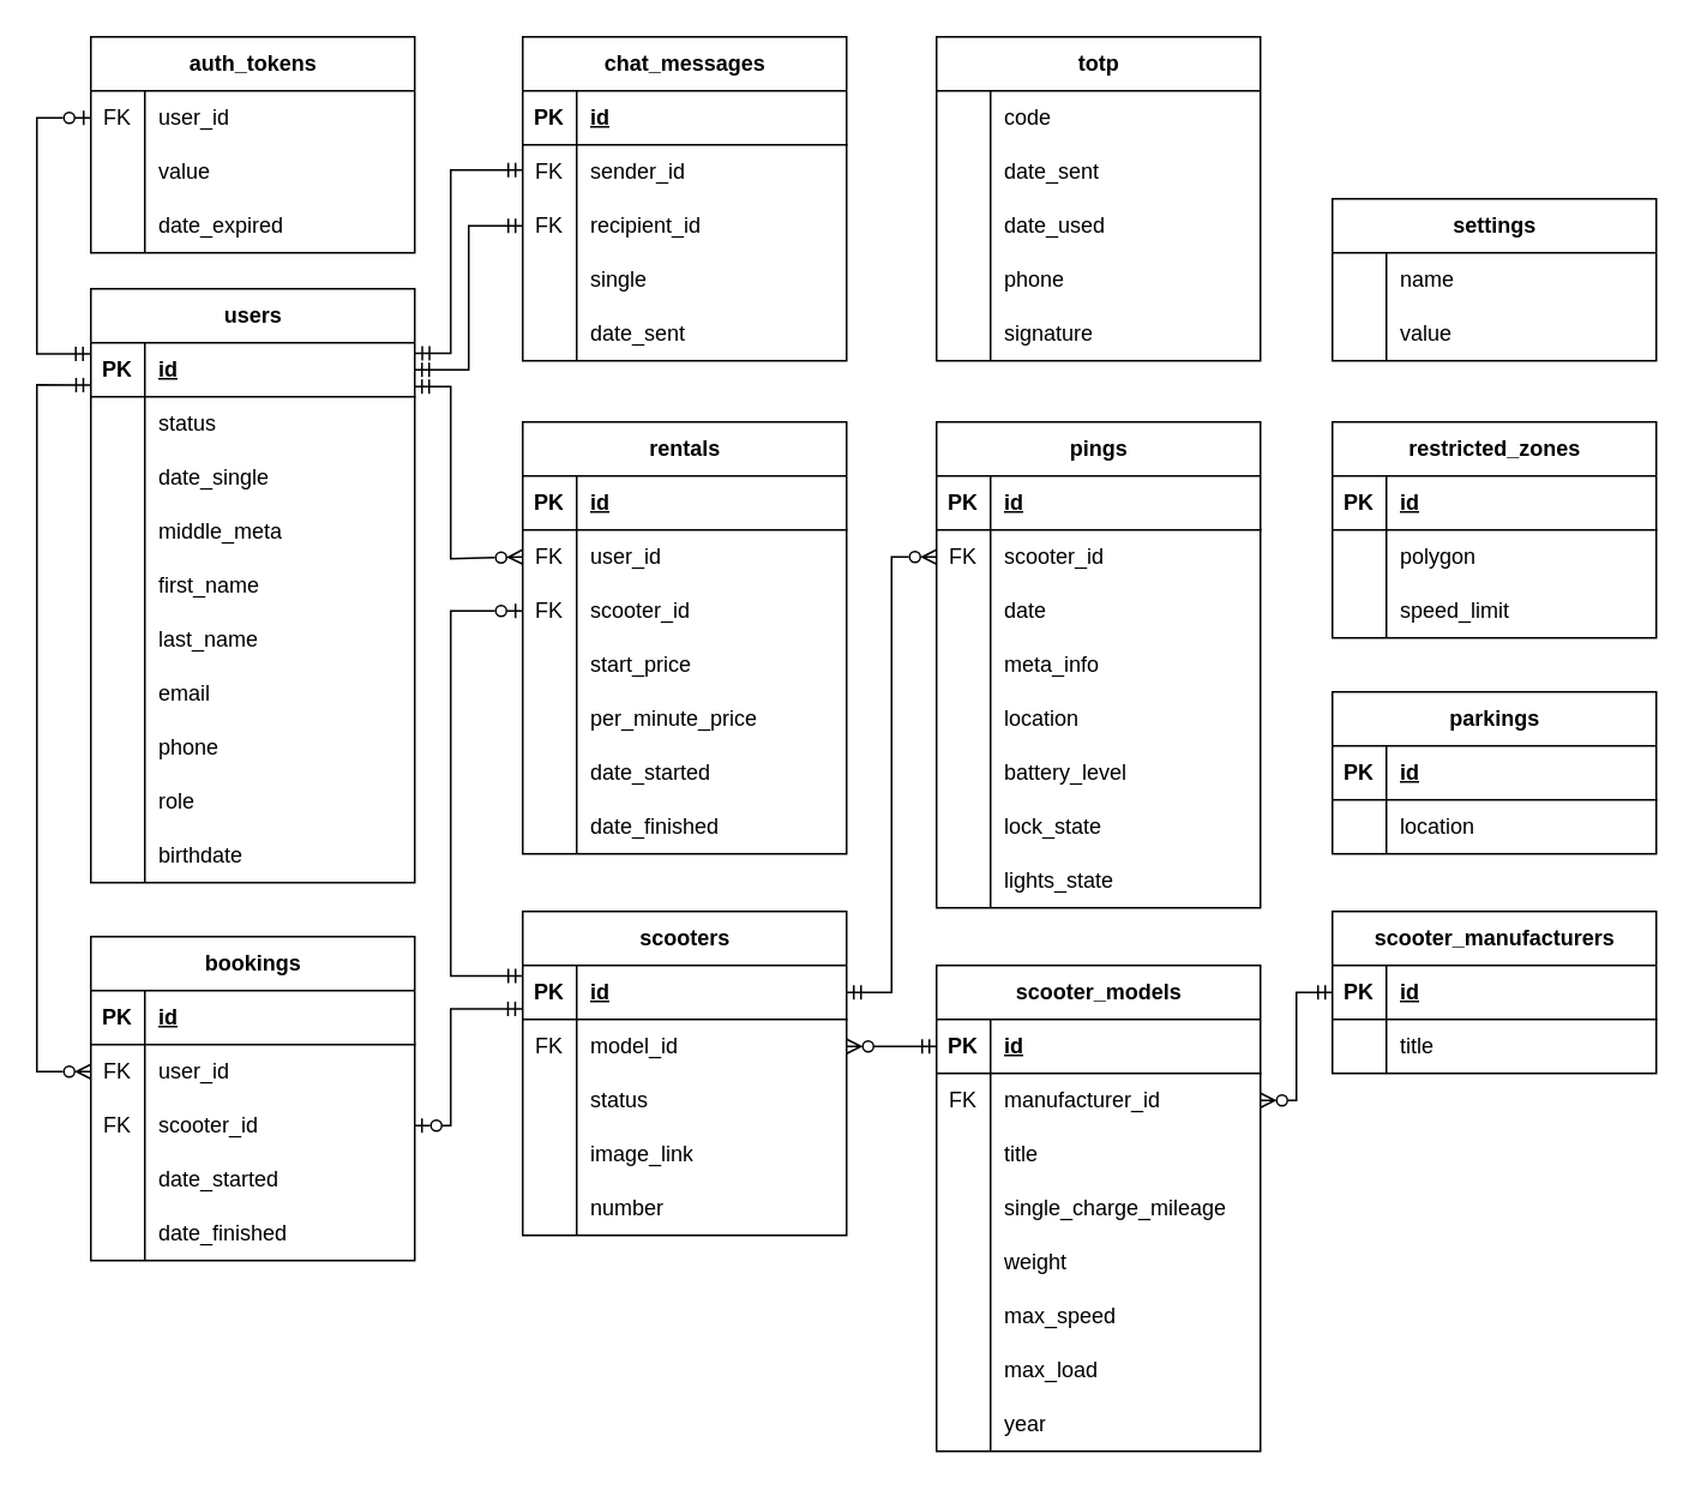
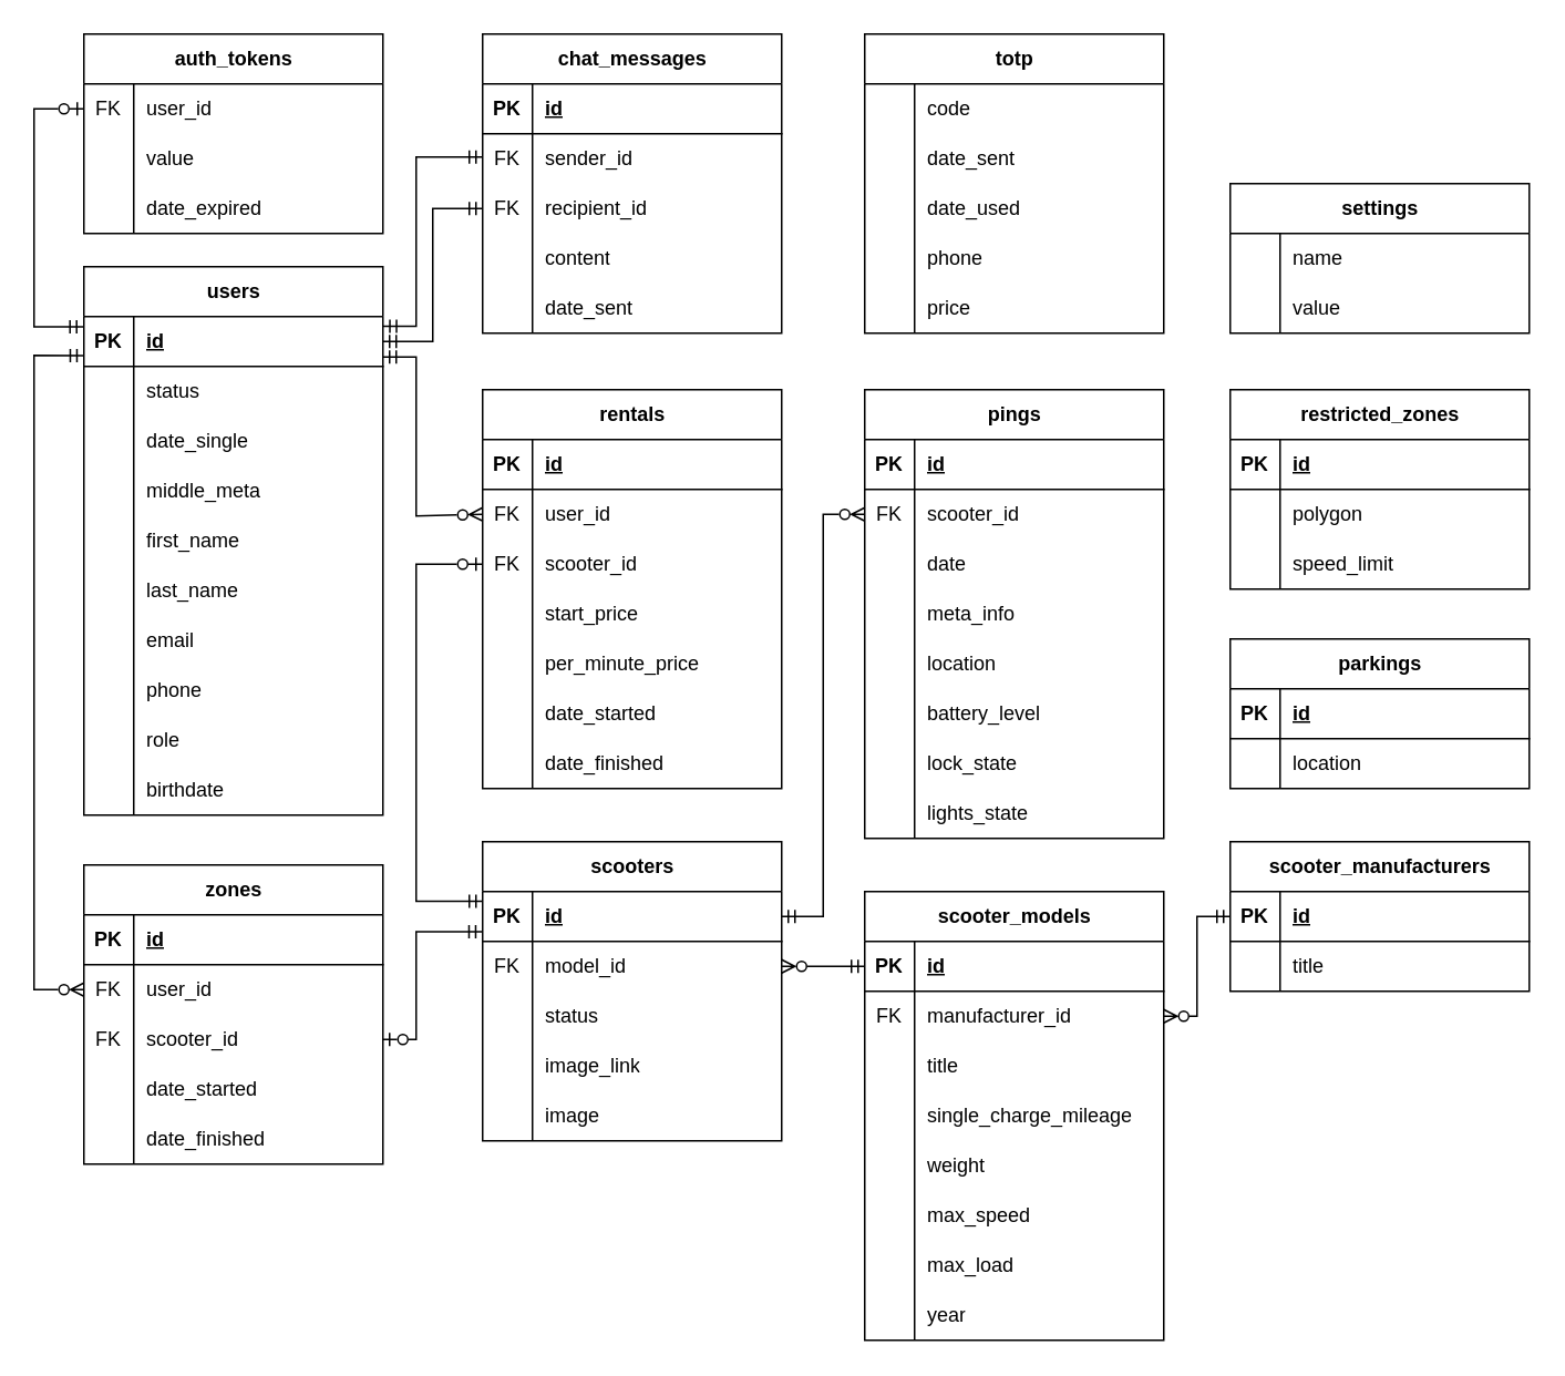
- <mxCell id="185" value="single" style="shape=partialRectangle;connectable=0;fillColor=none;top=0;left=0;bottom=0;right=0;align=left;spacingLeft=6;overflow=hidden;whiteSpace=wrap;html=1;" parent="183" vertex="1"><mxGeometry x="30" width="150" height="30" as="geometry"><mxRectangle width="150" height="30" as="alternateBounds" /></mxGeometry></mxCell>
+ <mxCell id="185" value="content" style="shape=partialRectangle;connectable=0;fillColor=none;top=0;left=0;bottom=0;right=0;align=left;spacingLeft=6;overflow=hidden;whiteSpace=wrap;html=1;" parent="183" vertex="1"><mxGeometry x="30" width="150" height="30" as="geometry"><mxRectangle width="150" height="30" as="alternateBounds" /></mxGeometry></mxCell>
- <mxCell id="218" value="signature" style="shape=partialRectangle;connectable=0;fillColor=none;top=0;left=0;bottom=0;right=0;align=left;spacingLeft=6;overflow=hidden;whiteSpace=wrap;html=1;" parent="216" vertex="1"><mxGeometry x="30" width="150" height="30" as="geometry"><mxRectangle width="150" height="30" as="alternateBounds" /></mxGeometry></mxCell>
+ <mxCell id="218" value="price" style="shape=partialRectangle;connectable=0;fillColor=none;top=0;left=0;bottom=0;right=0;align=left;spacingLeft=6;overflow=hidden;whiteSpace=wrap;html=1;" parent="216" vertex="1"><mxGeometry x="30" width="150" height="30" as="geometry"><mxRectangle width="150" height="30" as="alternateBounds" /></mxGeometry></mxCell>
- <mxCell id="89" value="bookings" style="shape=table;startSize=30;container=1;collapsible=1;childLayout=tableLayout;fixedRows=1;rowLines=0;fontStyle=1;align=center;resizeLast=1;html=1;" parent="1" vertex="1"><mxGeometry x="50" y="520" width="180" height="180" as="geometry" /></mxCell>
+ <mxCell id="89" value="zones" style="shape=table;startSize=30;container=1;collapsible=1;childLayout=tableLayout;fixedRows=1;rowLines=0;fontStyle=1;align=center;resizeLast=1;html=1;" parent="1" vertex="1"><mxGeometry x="50" y="520" width="180" height="180" as="geometry" /></mxCell>
- <mxCell id="34" value="number" style="shape=partialRectangle;connectable=0;fillColor=none;top=0;left=0;bottom=0;right=0;align=left;spacingLeft=6;overflow=hidden;whiteSpace=wrap;html=1;" parent="32" vertex="1"><mxGeometry x="30" width="150" height="30" as="geometry"><mxRectangle width="150" height="30" as="alternateBounds" /></mxGeometry></mxCell>
+ <mxCell id="34" value="image" style="shape=partialRectangle;connectable=0;fillColor=none;top=0;left=0;bottom=0;right=0;align=left;spacingLeft=6;overflow=hidden;whiteSpace=wrap;html=1;" parent="32" vertex="1"><mxGeometry x="30" width="150" height="30" as="geometry"><mxRectangle width="150" height="30" as="alternateBounds" /></mxGeometry></mxCell>
